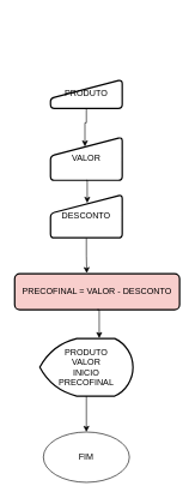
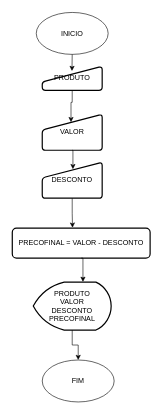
+ <mxCell id="2" value="INICIO" style="ellipse;whiteSpace=wrap;html=1;" vertex="1" parent="1"><mxGeometry x="60" y="20" width="120" height="70" as="geometry" /></mxCell>
+ <mxCell id="11" style="edgeStyle=orthogonalEdgeStyle;rounded=0;orthogonalLoop=1;jettySize=auto;html=1;exitX=0.5;exitY=1;exitDx=0;exitDy=0;entryX=0.496;entryY=0.193;entryDx=0;entryDy=0;entryPerimeter=0;" edge="1" parent="1" source="2" target="5"><mxGeometry relative="1" as="geometry" /></mxCell>
- <mxCell id="8" value="PRECOFINAL = VALOR - DESCONTO" style="rounded=1;whiteSpace=wrap;html=1;absoluteArcSize=1;arcSize=14;strokeWidth=2;fillColor=#f8cecc;" vertex="1" parent="1"><mxGeometry x="20" y="380" width="230" height="50" as="geometry" /></mxCell>
+ <mxCell id="8" value="PRECOFINAL = VALOR - DESCONTO" style="rounded=1;whiteSpace=wrap;html=1;absoluteArcSize=1;arcSize=14;strokeWidth=2;" vertex="1" parent="1"><mxGeometry x="20" y="380" width="230" height="50" as="geometry" /></mxCell>
- <mxCell id="10" value="PRODUTO&lt;div&gt;VALOR&lt;/div&gt;&lt;div&gt;INICIO&lt;/div&gt;&lt;div&gt;PRECOFINAL&lt;/div&gt;" style="strokeWidth=2;html=1;shape=mxgraph.flowchart.display;whiteSpace=wrap;" vertex="1" parent="1"><mxGeometry x="55" y="470" width="130" height="80" as="geometry" /></mxCell>
+ <mxCell id="10" value="PRODUTO&lt;div&gt;VALOR&lt;/div&gt;&lt;div&gt;DESCONTO&lt;/div&gt;&lt;div&gt;PRECOFINAL&lt;/div&gt;" style="strokeWidth=2;html=1;shape=mxgraph.flowchart.display;whiteSpace=wrap;" vertex="1" parent="1"><mxGeometry x="55" y="470" width="130" height="80" as="geometry" /></mxCell>
- <mxCell id="3" value="FIM" style="ellipse;whiteSpace=wrap;html=1;" vertex="1" parent="1"><mxGeometry x="60" y="600" width="120" height="70" as="geometry" /></mxCell>
+ <mxCell id="3" value="FIM" style="ellipse;whiteSpace=wrap;html=1;" vertex="1" parent="1"><mxGeometry x="70" y="600" width="120" height="70" as="geometry" /></mxCell>
